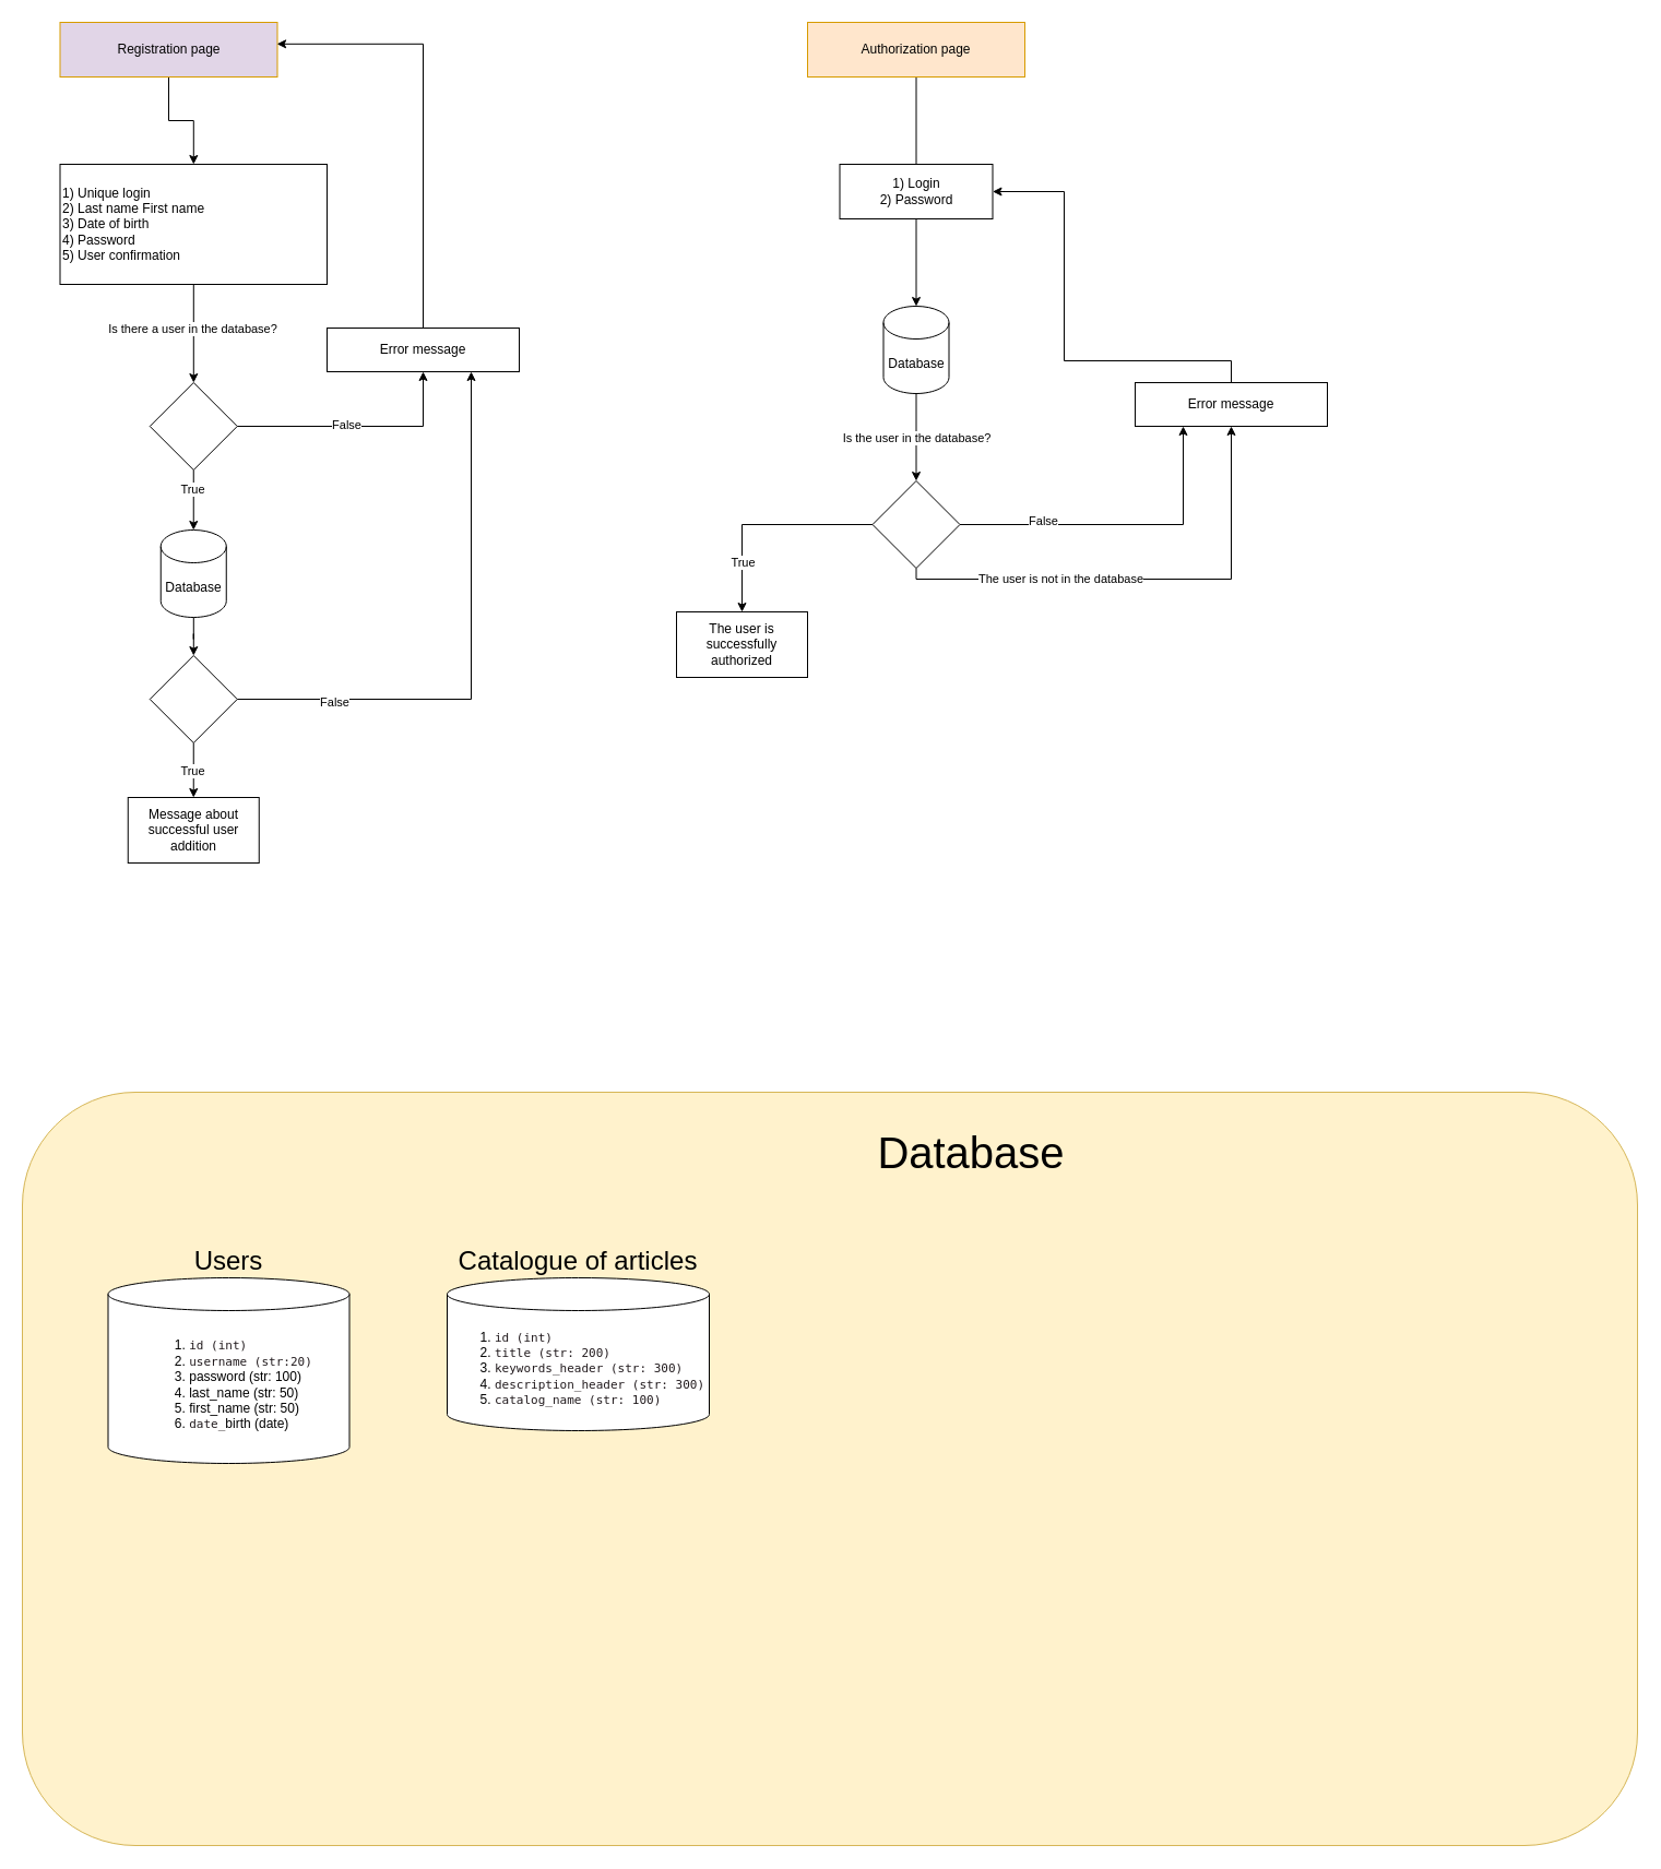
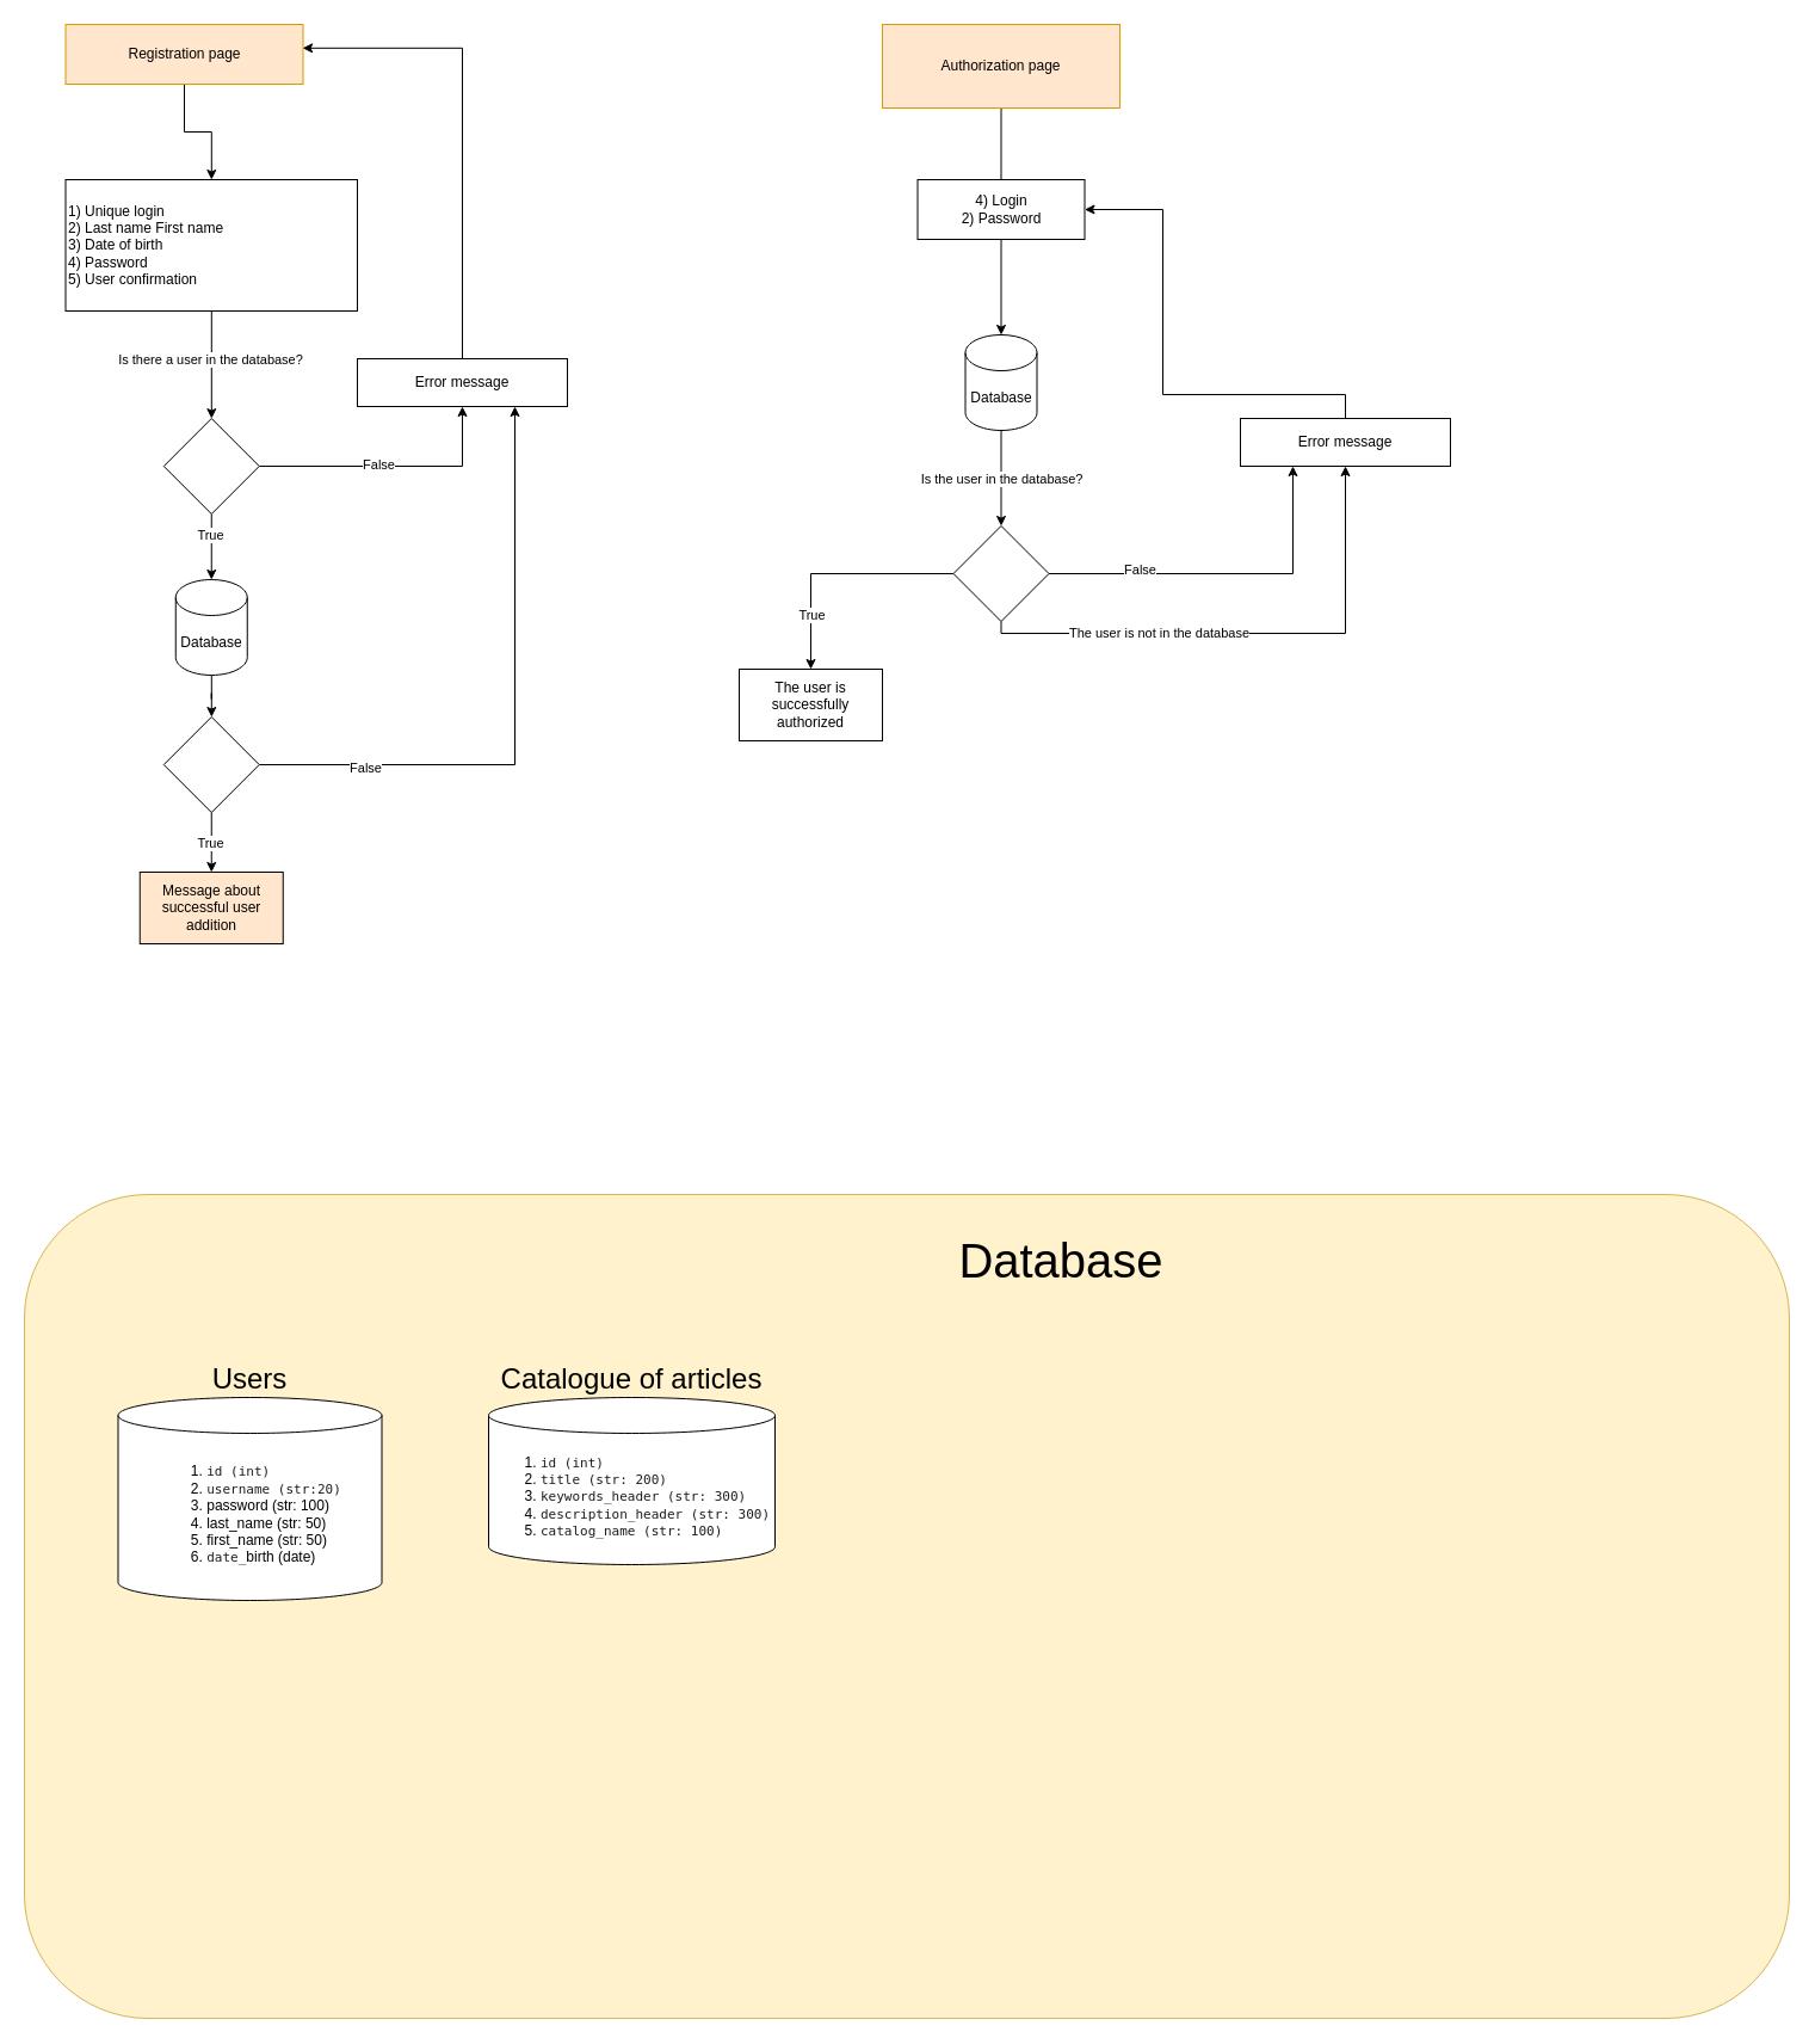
- <mxCell id="3" value="Registration page" style="rounded=0;whiteSpace=wrap;html=1;fillColor=#e1d5e7;strokeColor=#d79b00;" vertex="1" parent="1"><mxGeometry x="54.5" y="20" width="199" height="50" as="geometry" /></mxCell>
+ <mxCell id="3" value="Registration page" style="rounded=0;whiteSpace=wrap;html=1;fillColor=#ffe6cc;strokeColor=#d79b00;" vertex="1" parent="1"><mxGeometry x="54.5" y="20" width="199" height="50" as="geometry" /></mxCell>
- <mxCell id="25" value="Authorization page" style="rounded=0;whiteSpace=wrap;html=1;fillColor=#ffe6cc;strokeColor=#d79b00;" vertex="1" parent="1"><mxGeometry x="739" y="20" width="199" height="50" as="geometry" /></mxCell>
+ <mxCell id="25" value="Authorization page" style="rounded=0;whiteSpace=wrap;html=1;fillColor=#ffe6cc;strokeColor=#d79b00;" vertex="1" parent="1"><mxGeometry x="739" y="20" width="199" height="70" as="geometry" /></mxCell>
- <mxCell id="26" value="&lt;div&gt;1) Login&lt;/div&gt;&lt;div&gt;2) Password&lt;/div&gt;" style="whiteSpace=wrap;html=1;rounded=0;" vertex="1" parent="1"><mxGeometry x="768.5" y="150" width="140" height="50" as="geometry" /></mxCell>
+ <mxCell id="26" value="&lt;div&gt;4) Login&lt;/div&gt;&lt;div&gt;2) Password&lt;/div&gt;" style="whiteSpace=wrap;html=1;rounded=0;" vertex="1" parent="1"><mxGeometry x="768.5" y="150" width="140" height="50" as="geometry" /></mxCell>
- <mxCell id="18" value="Message about successful user addition" style="whiteSpace=wrap;html=1;" vertex="1" parent="1"><mxGeometry x="116.75" y="730" width="120" height="60" as="geometry" /></mxCell>
+ <mxCell id="18" value="Message about successful user addition" style="whiteSpace=wrap;html=1;fillColor=#ffe6cc;" vertex="1" parent="1"><mxGeometry x="116.75" y="730" width="120" height="60" as="geometry" /></mxCell>
